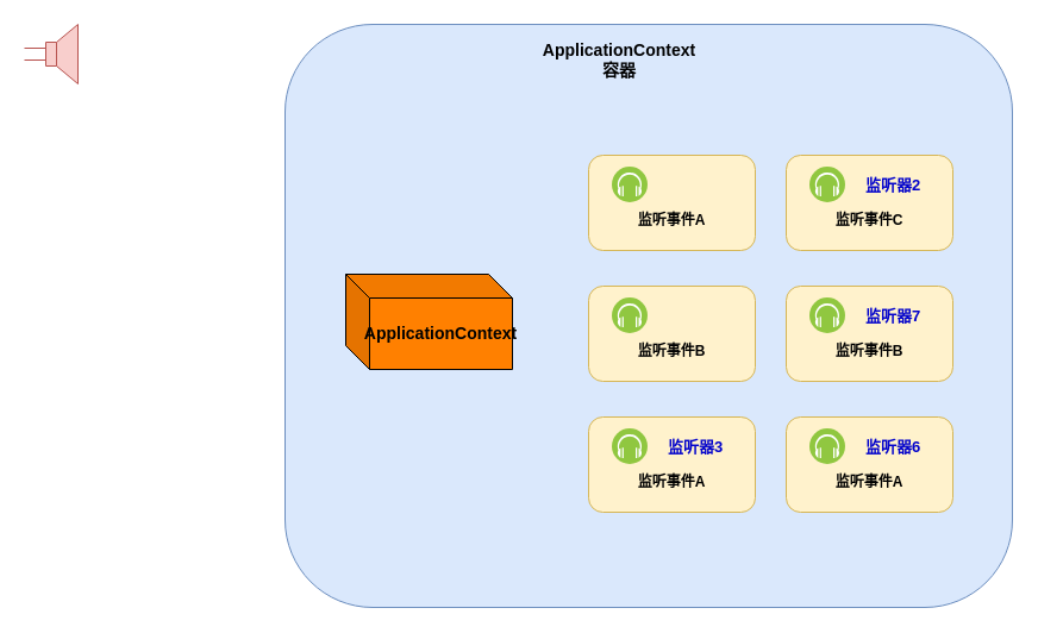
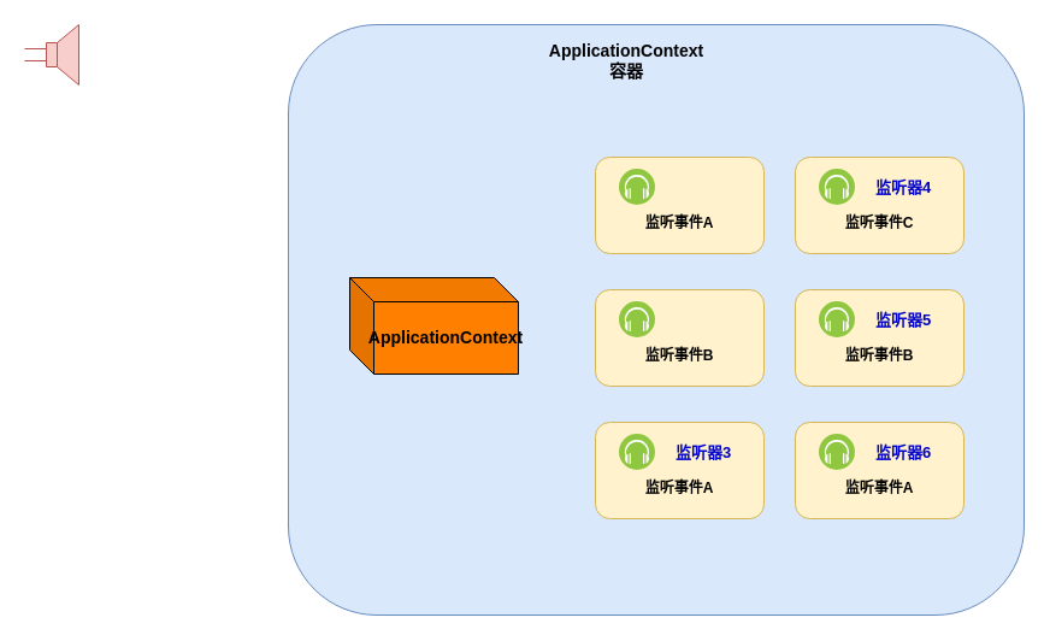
- <mxCell id="16" value="&lt;b&gt;&lt;font color=&quot;#0000cc&quot; style=&quot;font-size: 13px;&quot;&gt;监听器2&lt;/font&gt;&lt;/b&gt;" style="text;html=1;strokeColor=none;fillColor=none;align=center;verticalAlign=middle;whiteSpace=wrap;rounded=0;" vertex="1" parent="1"><mxGeometry x="720" y="140" width="60" height="30" as="geometry" /></mxCell>
+ <mxCell id="16" value="&lt;b&gt;&lt;font color=&quot;#0000cc&quot; style=&quot;font-size: 13px;&quot;&gt;监听器4&lt;/font&gt;&lt;/b&gt;" style="text;html=1;strokeColor=none;fillColor=none;align=center;verticalAlign=middle;whiteSpace=wrap;rounded=0;" vertex="1" parent="1"><mxGeometry x="720" y="140" width="60" height="30" as="geometry" /></mxCell>
- <mxCell id="20" value="&lt;b&gt;&lt;font color=&quot;#0000cc&quot; style=&quot;font-size: 13px;&quot;&gt;监听器7&lt;/font&gt;&lt;/b&gt;" style="text;html=1;strokeColor=none;fillColor=none;align=center;verticalAlign=middle;whiteSpace=wrap;rounded=0;" vertex="1" parent="1"><mxGeometry x="720" y="250" width="60" height="30" as="geometry" /></mxCell>
+ <mxCell id="20" value="&lt;b&gt;&lt;font color=&quot;#0000cc&quot; style=&quot;font-size: 13px;&quot;&gt;监听器5&lt;/font&gt;&lt;/b&gt;" style="text;html=1;strokeColor=none;fillColor=none;align=center;verticalAlign=middle;whiteSpace=wrap;rounded=0;" vertex="1" parent="1"><mxGeometry x="720" y="250" width="60" height="30" as="geometry" /></mxCell>
